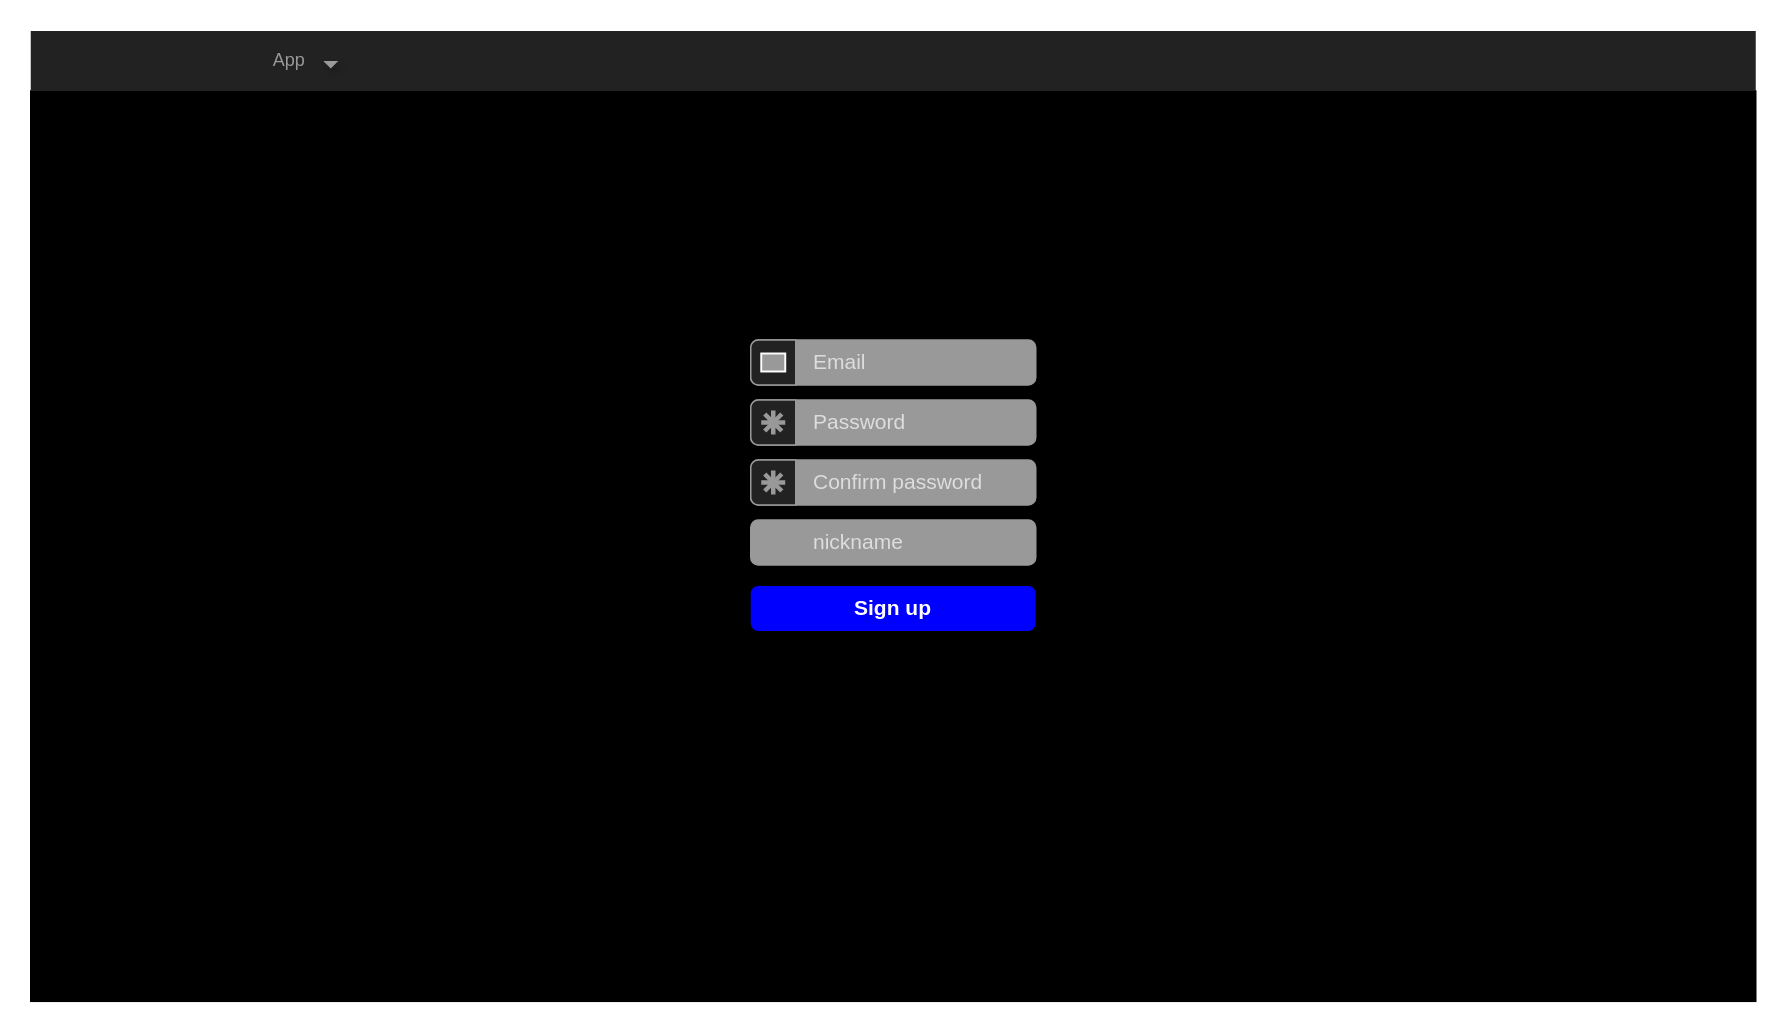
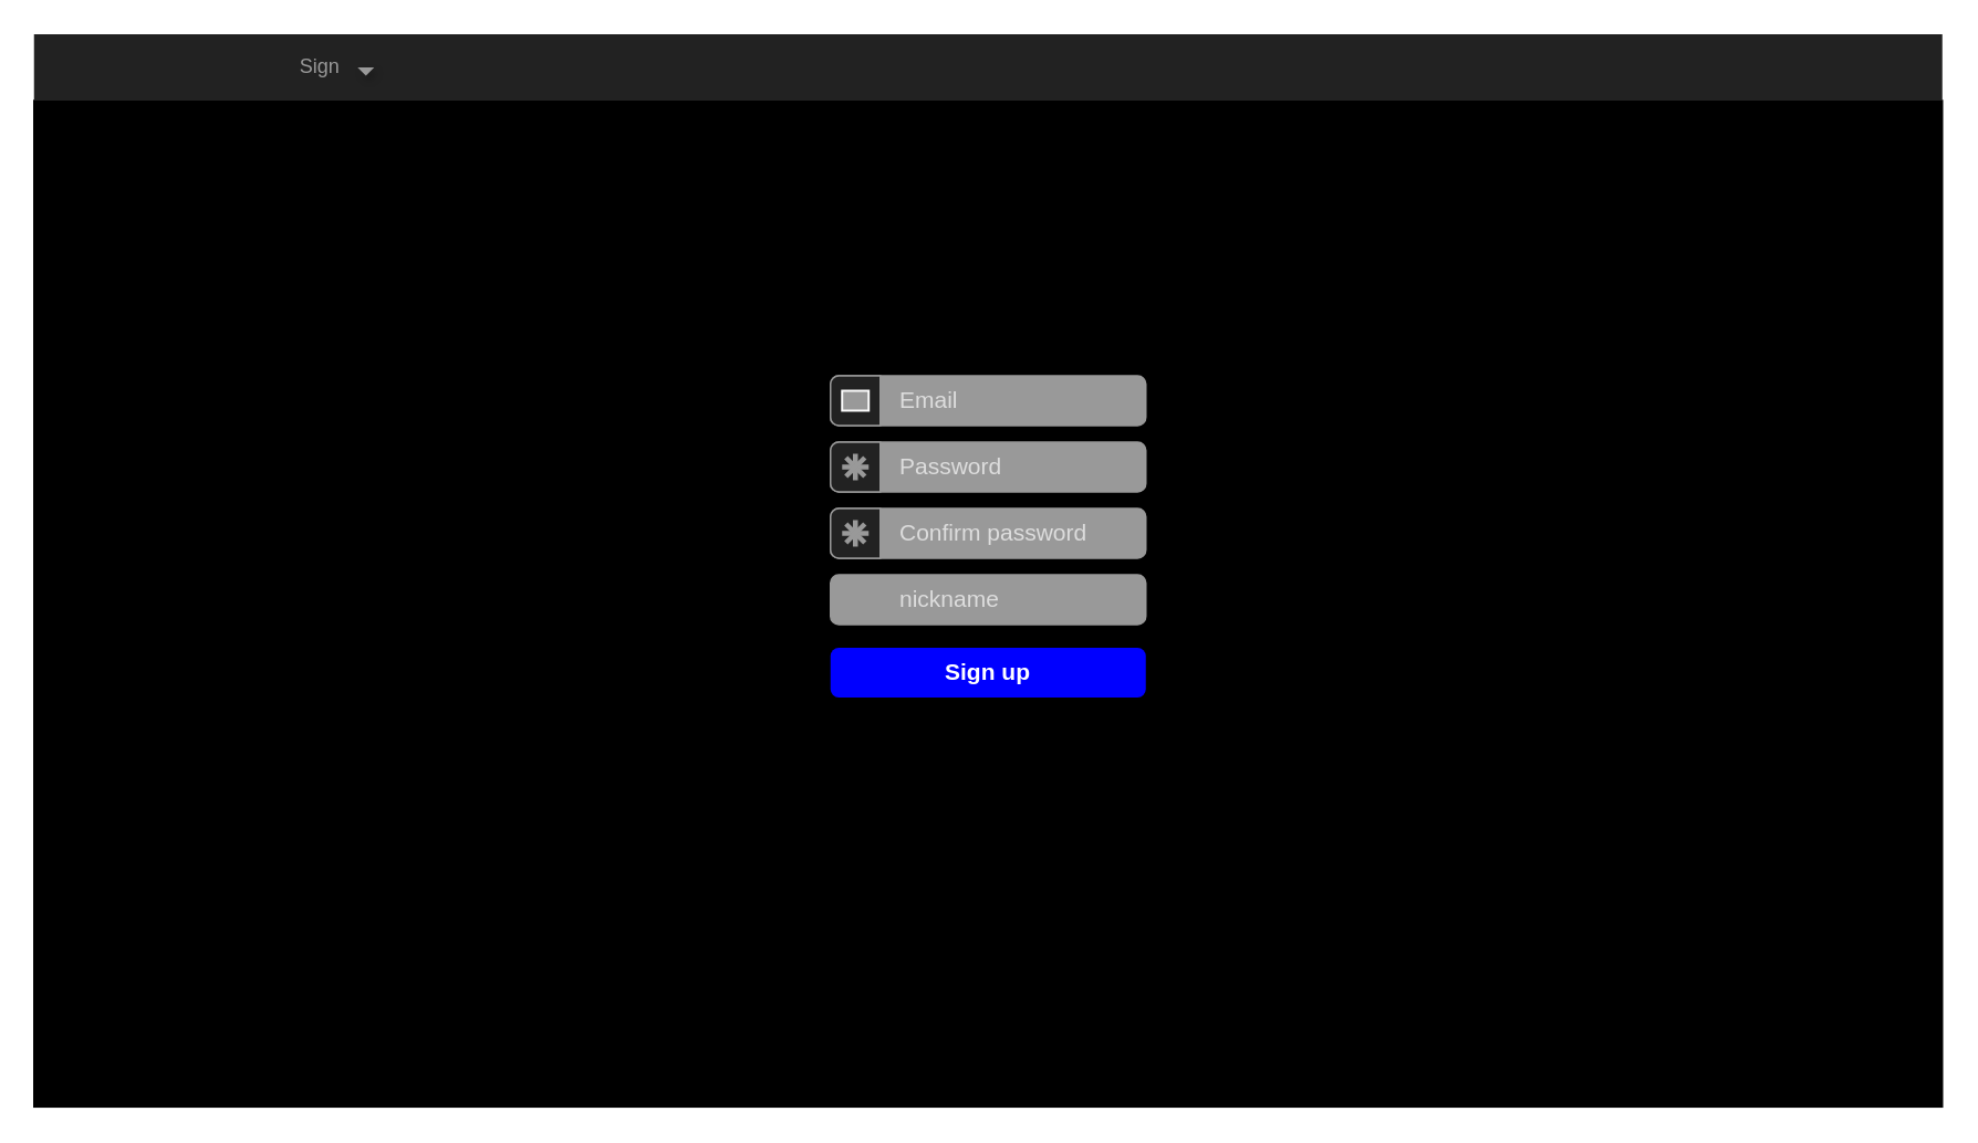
- <mxCell id="4" value="App" style="html=1;shadow=0;dashed=0;fillColor=none;strokeColor=none;shape=mxgraph.bootstrap.rect;fontColor=#999999;whiteSpace=wrap;" parent="3" vertex="1"><mxGeometry x="115" width="115" height="40" as="geometry" /></mxCell>
+ <mxCell id="4" value="Sign" style="html=1;shadow=0;dashed=0;fillColor=none;strokeColor=none;shape=mxgraph.bootstrap.rect;fontColor=#999999;whiteSpace=wrap;" parent="3" vertex="1"><mxGeometry x="115" width="115" height="40" as="geometry" /></mxCell>
